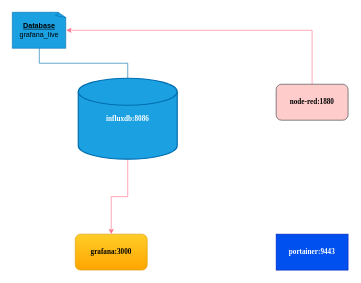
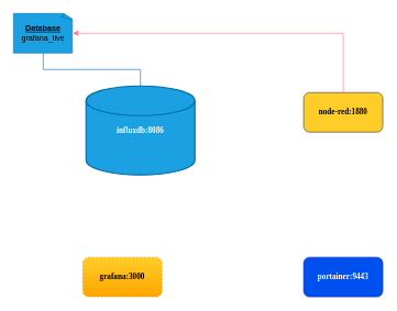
- <mxCell id="4" value="node-red:1880" style="rounded=1;whiteSpace=wrap;html=1;fillColor=#ffcccc;strokeColor=#36393d;fontColor=#000000;fontStyle=1;fontFamily=Lucida Console;" vertex="1" parent="1"><mxGeometry x="460" y="140" width="120" height="60" as="geometry" /></mxCell>
+ <mxCell id="4" value="node-red:1880" style="rounded=1;whiteSpace=wrap;html=1;fillColor=#ffcd28;strokeColor=#36393d;fontColor=#000000;fontStyle=1;fontFamily=Lucida Console;" vertex="1" parent="1"><mxGeometry x="460" y="140" width="120" height="60" as="geometry" /></mxCell>
- <mxCell id="5" style="edgeStyle=orthogonalEdgeStyle;rounded=0;orthogonalLoop=1;jettySize=auto;html=1;exitX=0.5;exitY=1;exitDx=0;exitDy=0;exitPerimeter=0;fontStyle=0;fontColor=#FF6E86;strokeColor=#FF6E86;endArrow=classic;endFill=1;" edge="1" parent="1" source="6" target="2"><mxGeometry relative="1" as="geometry" /></mxCell>
- <mxCell id="2" value="grafana:3000" style="rounded=1;whiteSpace=wrap;html=1;fillColor=#ffcd28;strokeColor=#d79b00;gradientColor=#ffa500;fontStyle=1;fontFamily=Lucida Console;" vertex="1" parent="1"><mxGeometry x="125" y="390" width="120" height="60" as="geometry" /></mxCell>
+ <mxCell id="2" value="grafana:3000" style="rounded=1;whiteSpace=wrap;html=1;fillColor=#ffcd28;strokeColor=#d79b00;gradientColor=#ffa500;fontStyle=1;fontFamily=Lucida Console;dashed=1;" vertex="1" parent="1"><mxGeometry x="125" y="390" width="120" height="60" as="geometry" /></mxCell>
- <mxCell id="3" value="portainer:9443" style="whiteSpace=wrap;html=1;fillColor=#0050ef;strokeColor=#001DBC;fontColor=#ffffff;fontStyle=1;gradientColor=none;glass=0;shadow=0;labelBorderColor=none;verticalAlign=middle;align=center;horizontal=1;fontFamily=Lucida Console;rounded=0;" vertex="1" parent="1"><mxGeometry x="460" y="390" width="120" height="60" as="geometry" /></mxCell>
+ <mxCell id="3" value="portainer:9443" style="rounded=1;whiteSpace=wrap;html=1;fillColor=#0050ef;strokeColor=#001DBC;fontColor=#ffffff;fontStyle=1;gradientColor=none;glass=0;shadow=0;labelBorderColor=none;perimeter=rectanglePerimeter;verticalAlign=middle;align=center;horizontal=1;fontFamily=Lucida Console;" vertex="1" parent="1"><mxGeometry x="460" y="390" width="120" height="60" as="geometry" /></mxCell>
